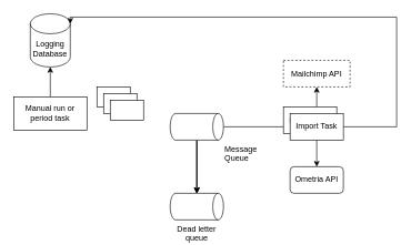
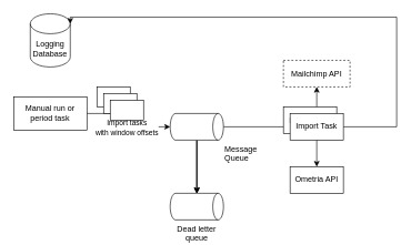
- <mxCell id="10" value="" style="edgeStyle=orthogonalEdgeStyle;rounded=0;orthogonalLoop=1;jettySize=auto;html=1;" edge="1" parent="1" source="11" target="7"><mxGeometry relative="1" as="geometry" /></mxCell>
+ <mxCell id="8" value="" style="edgeStyle=orthogonalEdgeStyle;rounded=0;orthogonalLoop=1;jettySize=auto;html=1;entryX=0.5;entryY=1;entryDx=0;entryDy=0;entryPerimeter=0;" edge="1" parent="1" source="11" target="6"><mxGeometry relative="1" as="geometry"><mxPoint x="195" y="190" as="targetPoint" /></mxGeometry></mxCell>
+ <mxCell id="9" value="&lt;div&gt;Import tasks &lt;br&gt;&lt;/div&gt;&lt;div&gt;with window offsets&lt;/div&gt;" style="edgeLabel;html=1;align=center;verticalAlign=middle;resizable=0;points=[];" vertex="1" connectable="0" parent="8"><mxGeometry x="-0.071" y="-3" relative="1" as="geometry"><mxPoint y="17" as="offset" /></mxGeometry></mxCell>
- <mxCell id="19" value="Ometria API" style="whiteSpace=wrap;html=1;rounded=1;" vertex="1" parent="1"><mxGeometry x="435" y="250" width="80" height="40" as="geometry" /></mxCell>
+ <mxCell id="19" value="Ometria API" style="rounded=0;whiteSpace=wrap;html=1;" vertex="1" parent="1"><mxGeometry x="435" y="250" width="80" height="40" as="geometry" /></mxCell>
